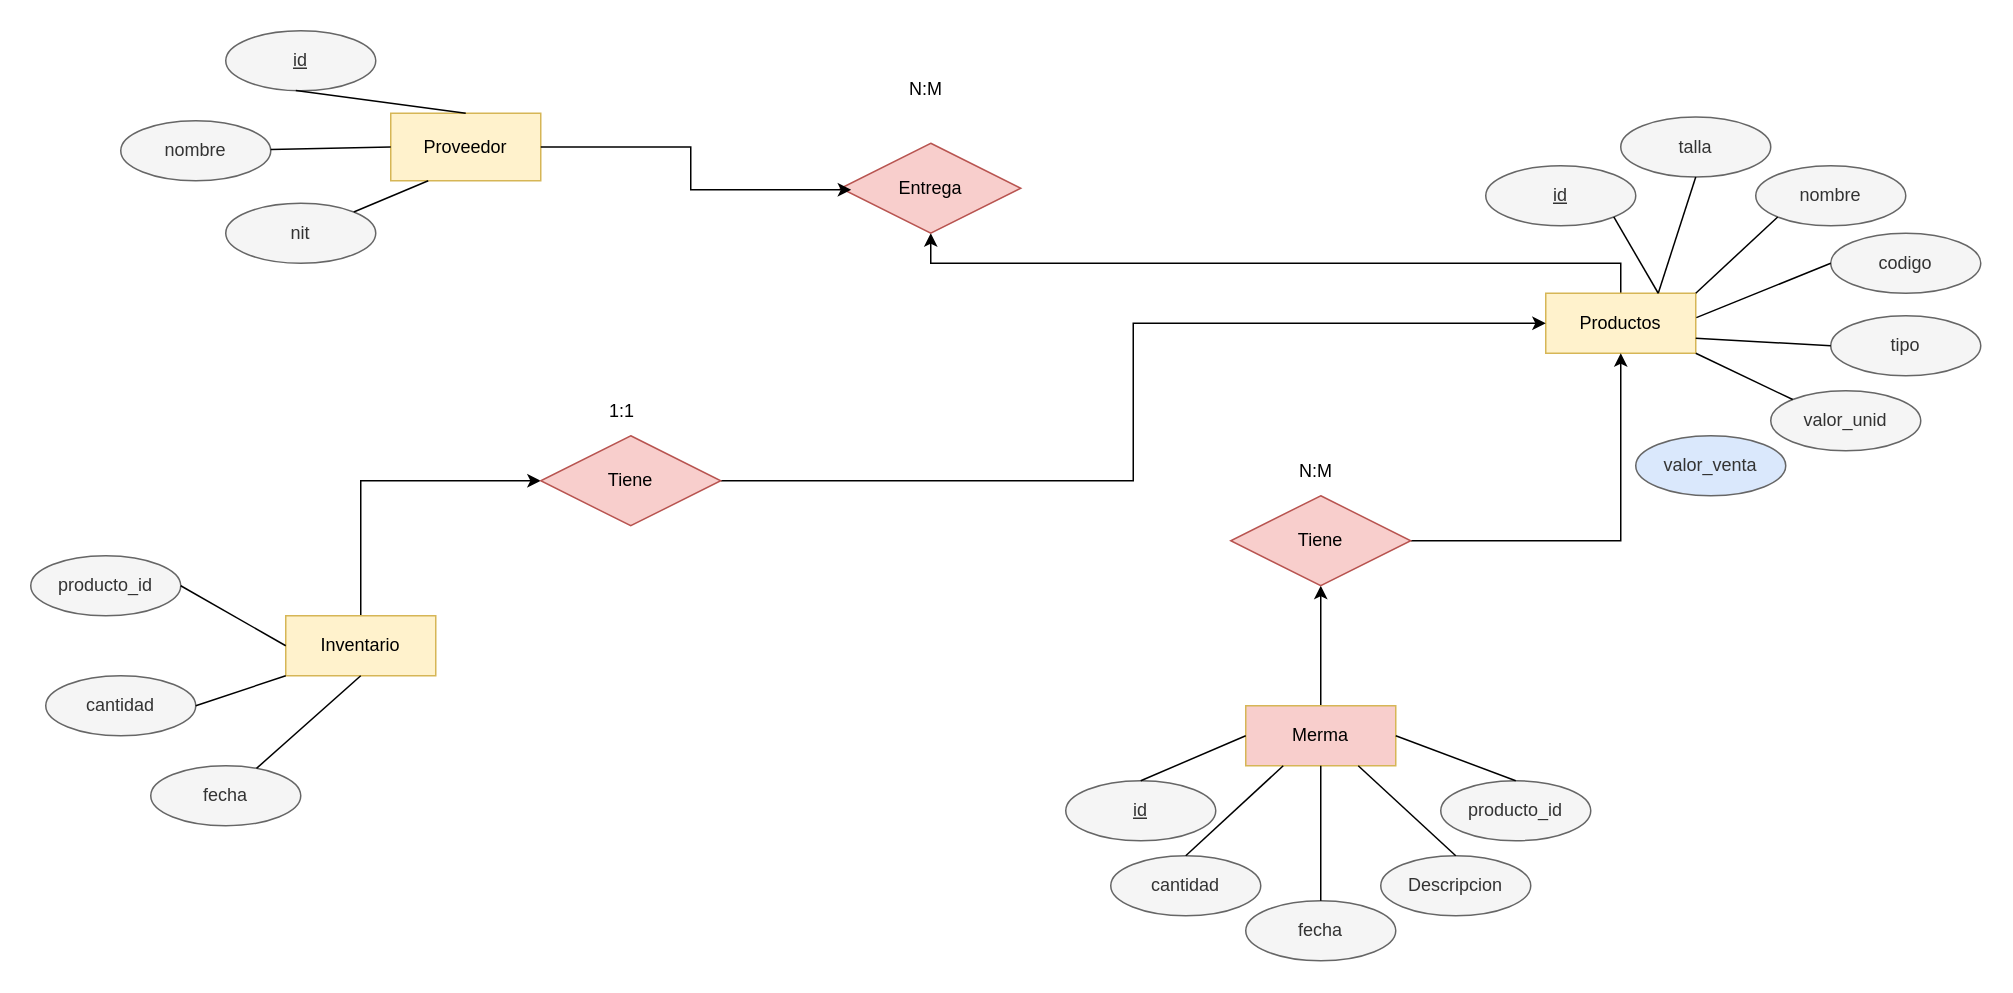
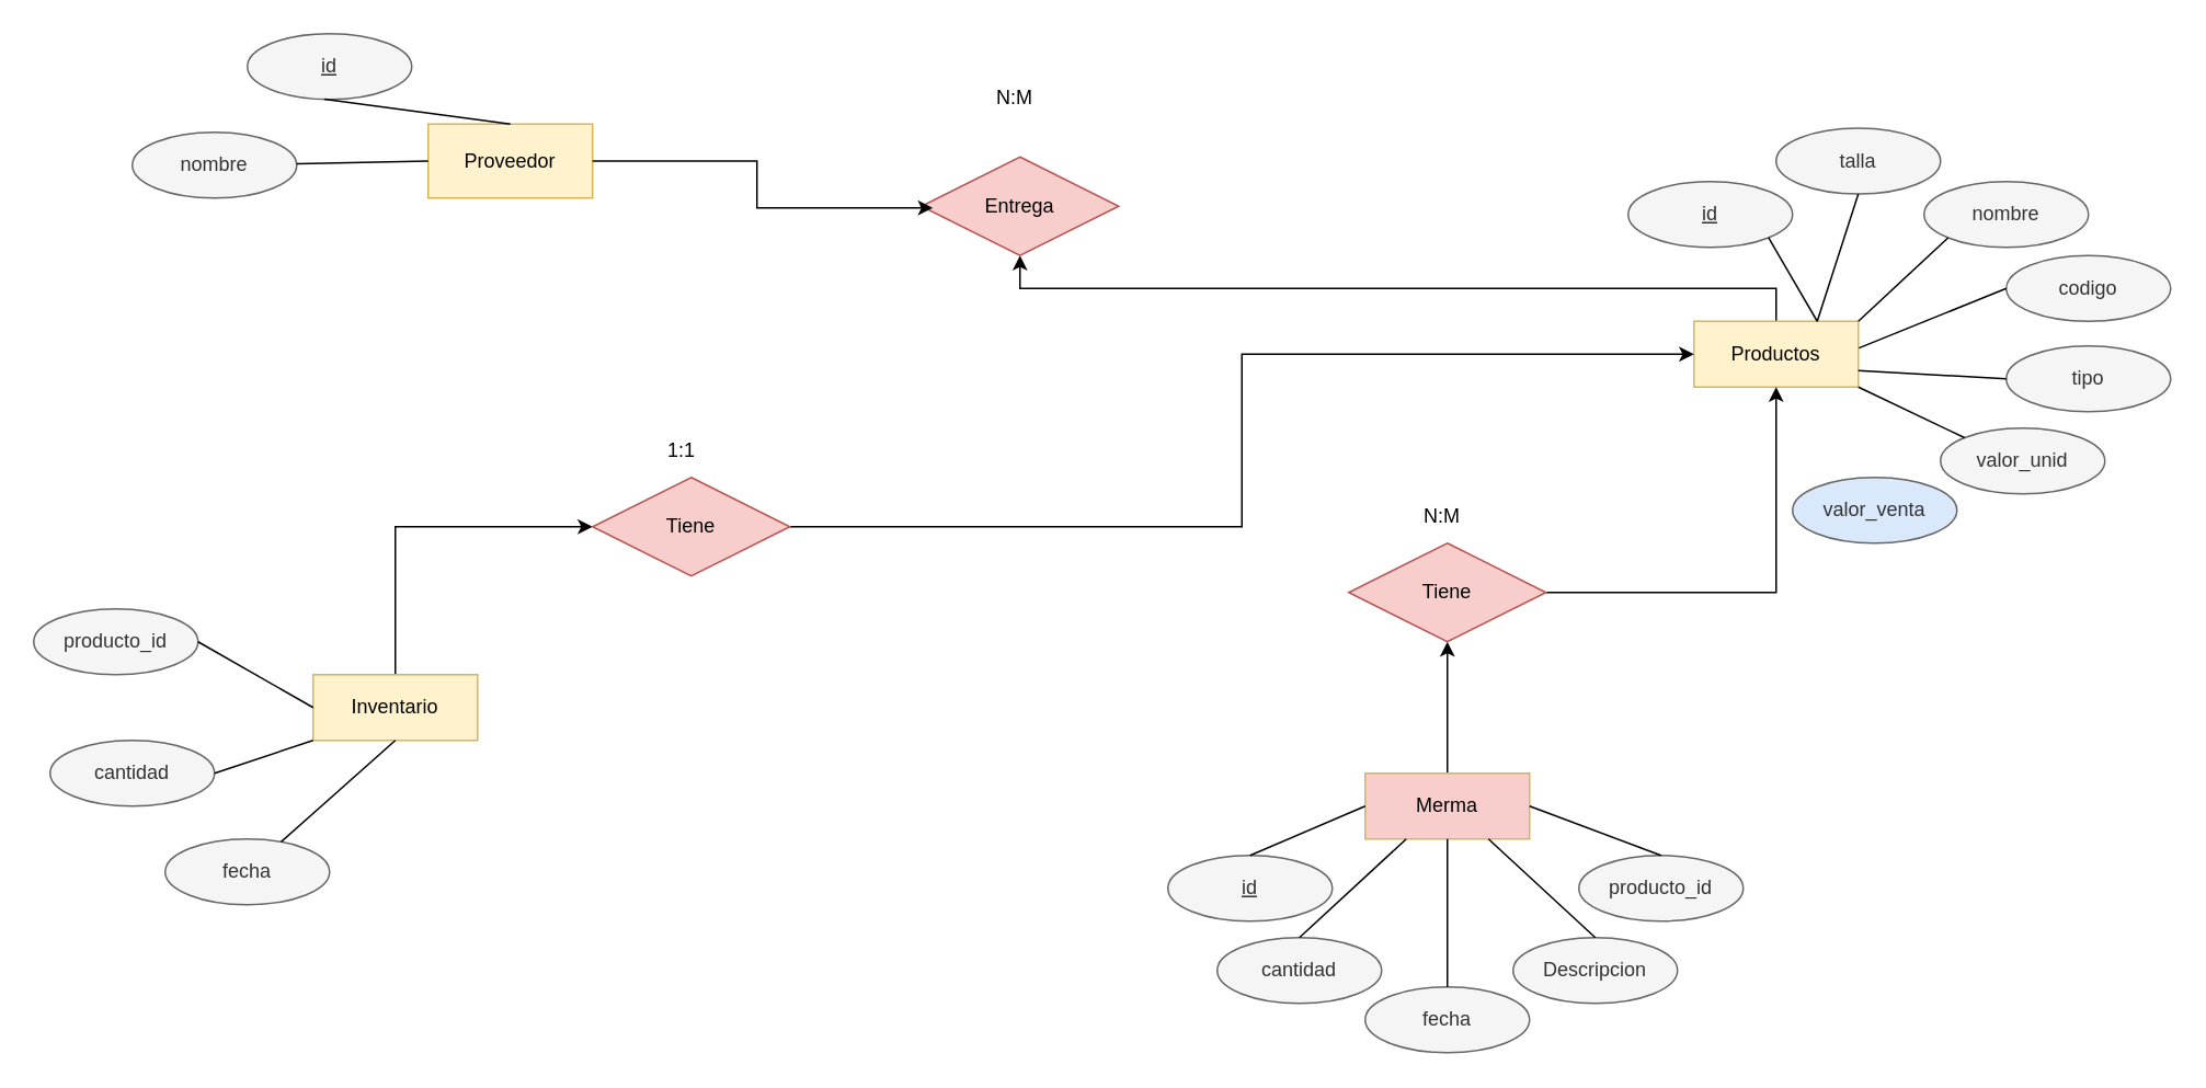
- <mxCell id="34" value="" style="endArrow=none;html=1;rounded=0;entryX=0.25;entryY=1;entryDx=0;entryDy=0;exitX=1;exitY=0;exitDx=0;exitDy=0;" parent="1" source="13" target="8" edge="1"><mxGeometry relative="1" as="geometry"><mxPoint x="200" y="200" as="sourcePoint" /><mxPoint x="360" y="200" as="targetPoint" /></mxGeometry></mxCell>
- <mxCell id="13" value="nit" style="ellipse;whiteSpace=wrap;html=1;align=center;fillColor=#f5f5f5;fontColor=#333333;strokeColor=#666666;" parent="1" vertex="1"><mxGeometry x="150" y="135" width="100" height="40" as="geometry" /></mxCell>
